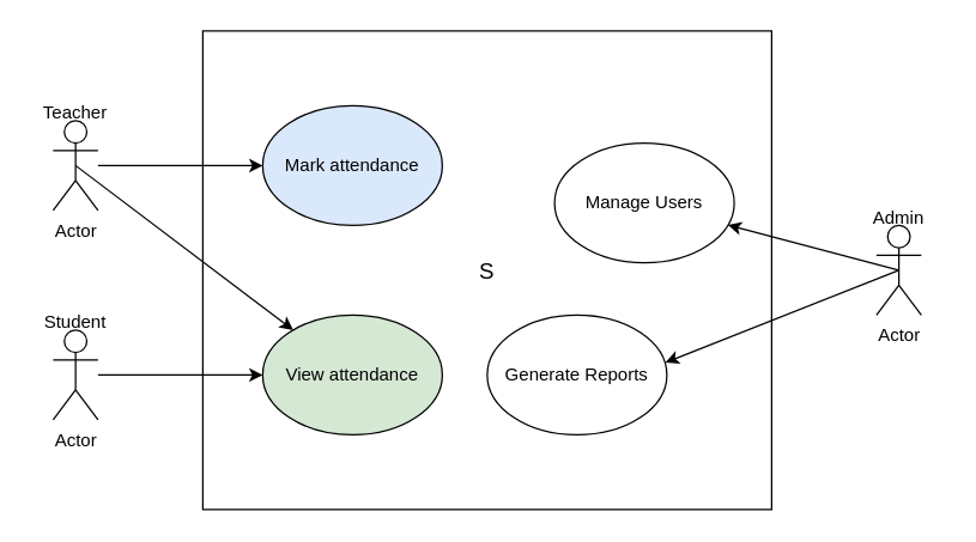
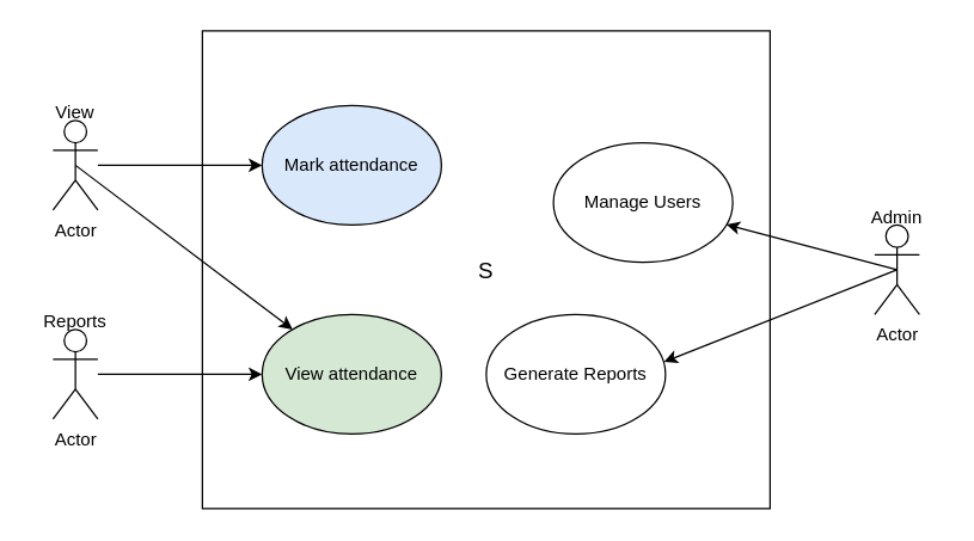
- <mxCell id="15" value="Teacher" style="text;html=1;align=center;verticalAlign=middle;whiteSpace=wrap;rounded=0;" parent="1" vertex="1"><mxGeometry x="20" y="60" width="60" height="30" as="geometry" /></mxCell>
+ <mxCell id="15" value="View" style="text;html=1;align=center;verticalAlign=middle;whiteSpace=wrap;rounded=0;" parent="1" vertex="1"><mxGeometry x="20" y="60" width="60" height="30" as="geometry" /></mxCell>
- <mxCell id="16" value="Student" style="text;html=1;align=center;verticalAlign=middle;whiteSpace=wrap;rounded=0;" parent="1" vertex="1"><mxGeometry x="20" y="200" width="60" height="30" as="geometry" /></mxCell>
+ <mxCell id="16" value="Reports" style="text;html=1;align=center;verticalAlign=middle;whiteSpace=wrap;rounded=0;" parent="1" vertex="1"><mxGeometry x="20" y="200" width="60" height="30" as="geometry" /></mxCell>
